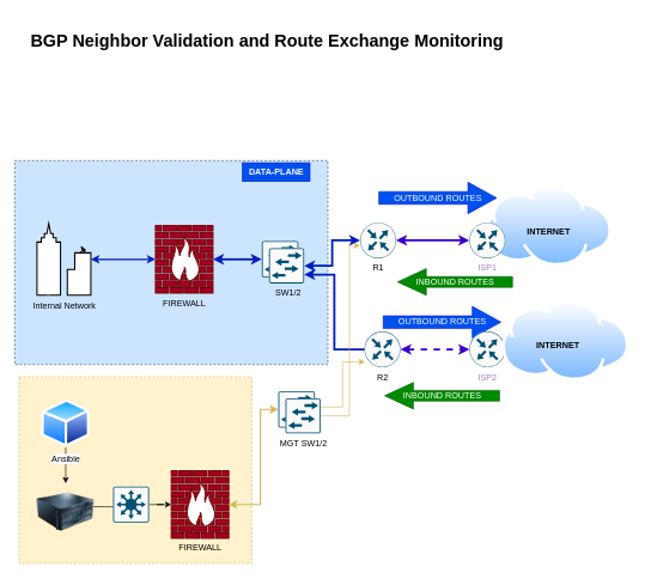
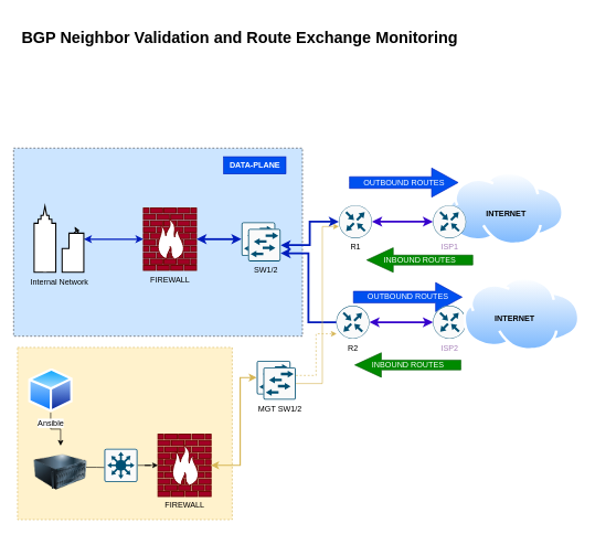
- <mxCell id="22" value="&lt;h1&gt;BGP Neighbor Validation and Route Exchange Monitoring&lt;/h1&gt;" style="text;html=1;align=center;verticalAlign=middle;resizable=0;points=[];autosize=1;strokeColor=none;fillColor=none;" parent="1" vertex="1"><mxGeometry x="33" y="20" width="676" height="73" as="geometry" /></mxCell>
+ <mxCell id="22" value="&lt;h1&gt;BGP Neighbor Validation and Route Exchange Monitoring&lt;/h1&gt;" style="text;html=1;align=center;verticalAlign=middle;resizable=0;points=[];autosize=1;strokeColor=none;fillColor=none;" parent="1" vertex="1"><mxGeometry x="23" y="20" width="676" height="73" as="geometry" /></mxCell>
- <mxCell id="24" value="&lt;b&gt;DATA-PLANE&lt;/b&gt;" style="text;html=1;align=center;verticalAlign=middle;resizable=0;points=[];autosize=1;strokeColor=#001DBC;fillColor=#0050ef;fontColor=#ffffff;" parent="1" vertex="1"><mxGeometry x="337" y="226" width="94" height="26" as="geometry" /></mxCell>
+ <mxCell id="24" value="&lt;b&gt;DATA-PLANE&lt;/b&gt;" style="text;html=1;align=center;verticalAlign=middle;resizable=0;points=[];autosize=1;strokeColor=#001DBC;fillColor=#0050ef;fontColor=#ffffff;" parent="1" vertex="1"><mxGeometry x="337" y="236" width="94" height="26" as="geometry" /></mxCell>
- <mxCell id="6" value="&lt;font color=&quot;#000000&quot;&gt;R1&lt;/font&gt;" style="sketch=0;points=[[0.5,0,0],[1,0.5,0],[0.5,1,0],[0,0.5,0],[0.145,0.145,0],[0.856,0.145,0],[0.855,0.856,0],[0.145,0.855,0]];verticalLabelPosition=bottom;html=1;verticalAlign=top;aspect=fixed;align=center;pointerEvents=1;shape=mxgraph.cisco19.rect;prIcon=router;fillColor=#FAFAFA;strokeColor=#005073;" parent="1" vertex="1"><mxGeometry x="501" y="309" width="50" height="50" as="geometry" /></mxCell>
+ <mxCell id="6" value="&lt;font color=&quot;#000000&quot;&gt;R1&lt;/font&gt;" style="sketch=0;points=[[0.5,0,0],[1,0.5,0],[0.5,1,0],[0,0.5,0],[0.145,0.145,0],[0.856,0.145,0],[0.855,0.856,0],[0.145,0.855,0]];verticalLabelPosition=bottom;html=1;verticalAlign=top;aspect=fixed;align=center;pointerEvents=1;shape=mxgraph.cisco19.rect;prIcon=router;fillColor=#FAFAFA;strokeColor=#005073;" parent="1" vertex="1"><mxGeometry x="511" y="309" width="50" height="50" as="geometry" /></mxCell>
- <mxCell id="25" style="edgeStyle=orthogonalEdgeStyle;rounded=0;orthogonalLoop=1;jettySize=auto;html=1;exitX=1;exitY=0.5;exitDx=0;exitDy=0;exitPerimeter=0;fillColor=#6a00ff;strokeColor=#3700CC;startArrow=classic;startFill=1;strokeWidth=3;dashed=1;" edge="1" source="26" target="27" parent="1"><mxGeometry relative="1" as="geometry" /></mxCell>
+ <mxCell id="25" style="edgeStyle=orthogonalEdgeStyle;rounded=0;orthogonalLoop=1;jettySize=auto;html=1;exitX=1;exitY=0.5;exitDx=0;exitDy=0;exitPerimeter=0;fillColor=#6a00ff;strokeColor=#3700CC;startArrow=classic;startFill=1;strokeWidth=3;" edge="1" source="26" target="27" parent="1"><mxGeometry relative="1" as="geometry" /></mxCell>
- <mxCell id="37" style="edgeStyle=orthogonalEdgeStyle;rounded=0;orthogonalLoop=1;jettySize=auto;html=1;exitX=1;exitY=0.25;exitDx=0;exitDy=0;exitPerimeter=0;entryX=0.013;entryY=0.847;entryDx=0;entryDy=0;entryPerimeter=0;fillColor=#fff2cc;strokeColor=#d6b656;" edge="1" parent="1" source="35" target="26"><mxGeometry relative="1" as="geometry" /></mxCell>
+ <mxCell id="37" style="edgeStyle=orthogonalEdgeStyle;rounded=0;orthogonalLoop=1;jettySize=auto;html=1;exitX=1;exitY=0.25;exitDx=0;exitDy=0;exitPerimeter=0;entryX=0.013;entryY=0.847;entryDx=0;entryDy=0;entryPerimeter=0;fillColor=#fff2cc;strokeColor=#d6b656;dashed=1;" edge="1" parent="1" source="35" target="26"><mxGeometry relative="1" as="geometry" /></mxCell>
- <mxCell id="19" value="Ansible" style="image;aspect=fixed;perimeter=ellipsePerimeter;html=1;align=center;shadow=0;dashed=0;spacingTop=3;image=img/lib/active_directory/generic_node.svg;" parent="1" vertex="1"><mxGeometry x="57" y="555.59" width="68" height="66.64" as="geometry" /></mxCell>
+ <mxCell id="19" value="Ansible" style="image;aspect=fixed;perimeter=ellipsePerimeter;html=1;align=center;shadow=0;dashed=0;spacingTop=3;image=img/lib/active_directory/generic_node.svg;" parent="1" vertex="1"><mxGeometry x="42" y="555.59" width="68" height="66.64" as="geometry" /></mxCell>
